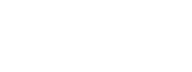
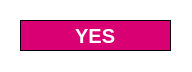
+ <mxCell id="2" value="YES" style="rounded=0;whiteSpace=wrap;html=1;fillColor=#d80073;fontColor=#ffffff;strokeColor=#000000;fontSize=20;fontStyle=1" parent="1" vertex="1"><mxGeometry x="20" y="20" width="150" height="30" as="geometry" /></mxCell>
